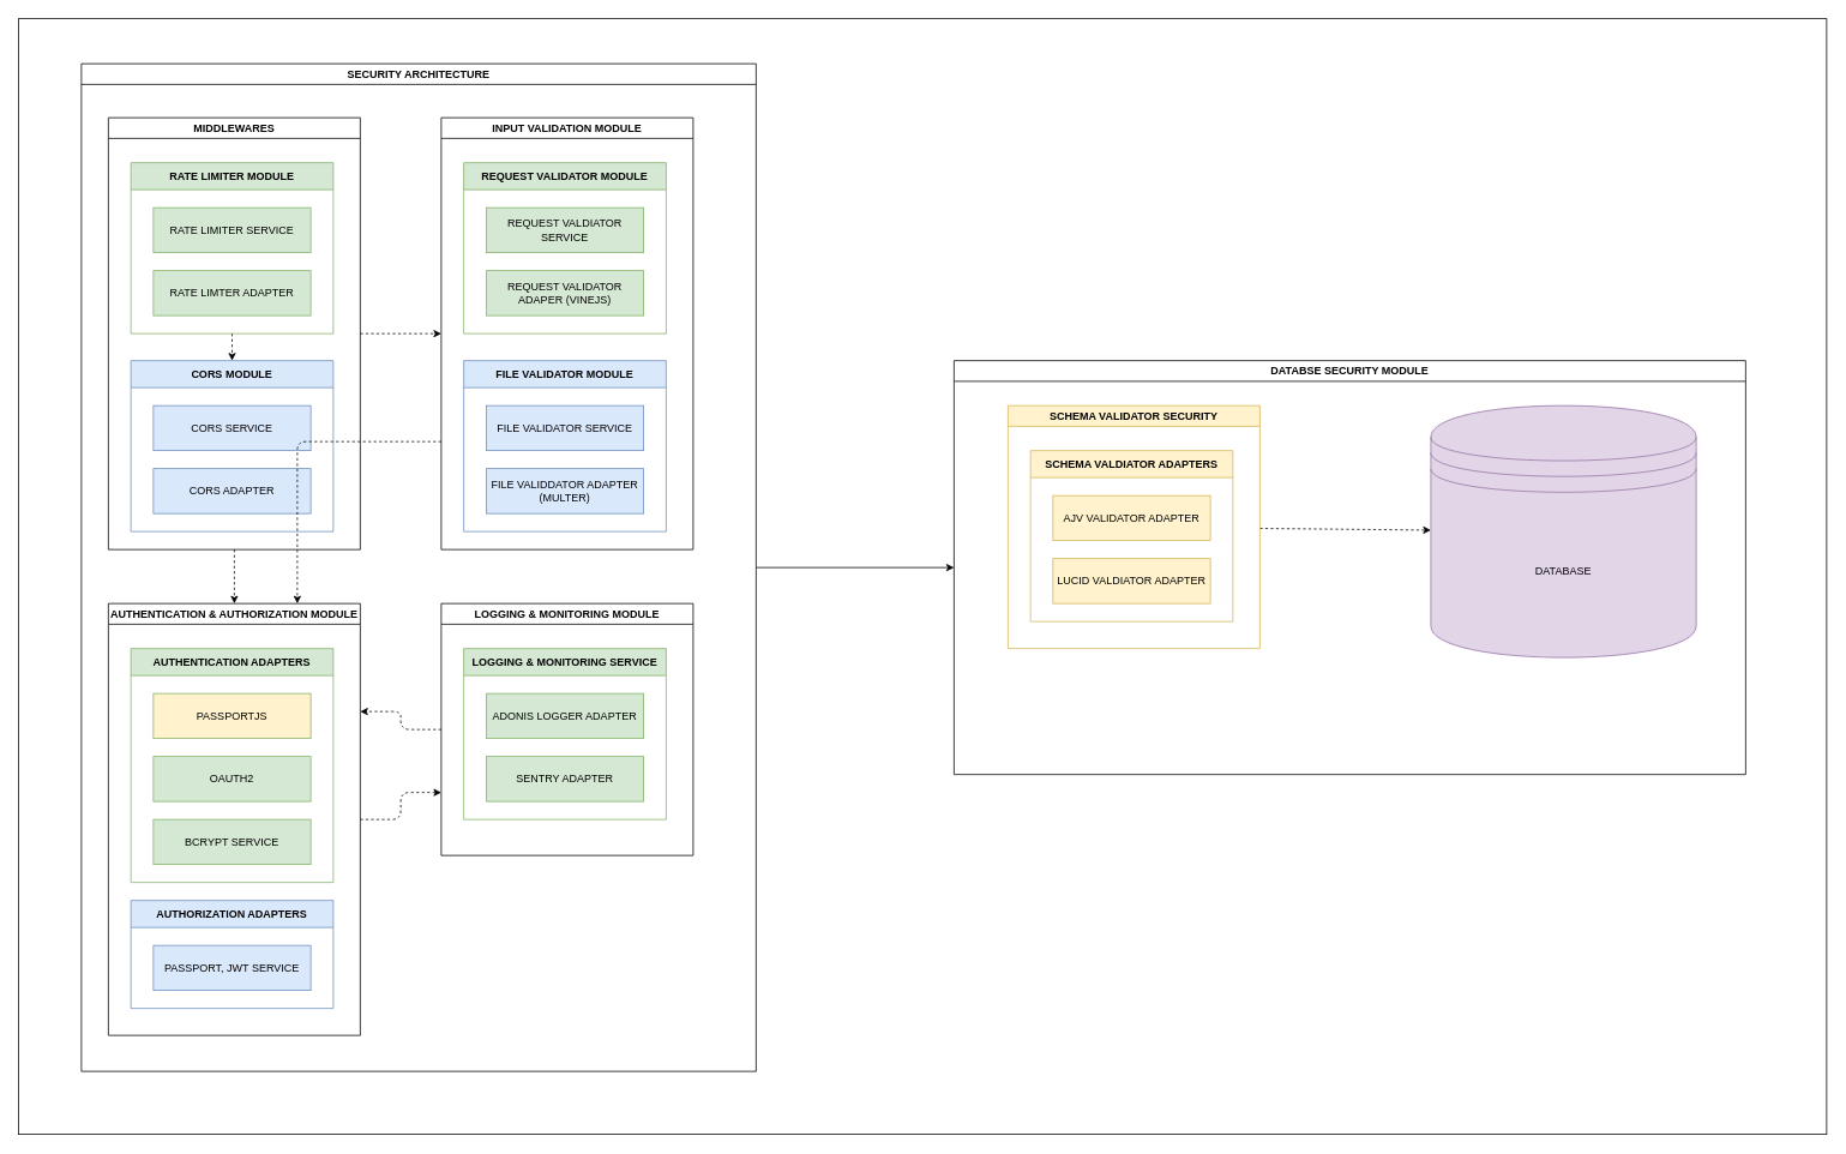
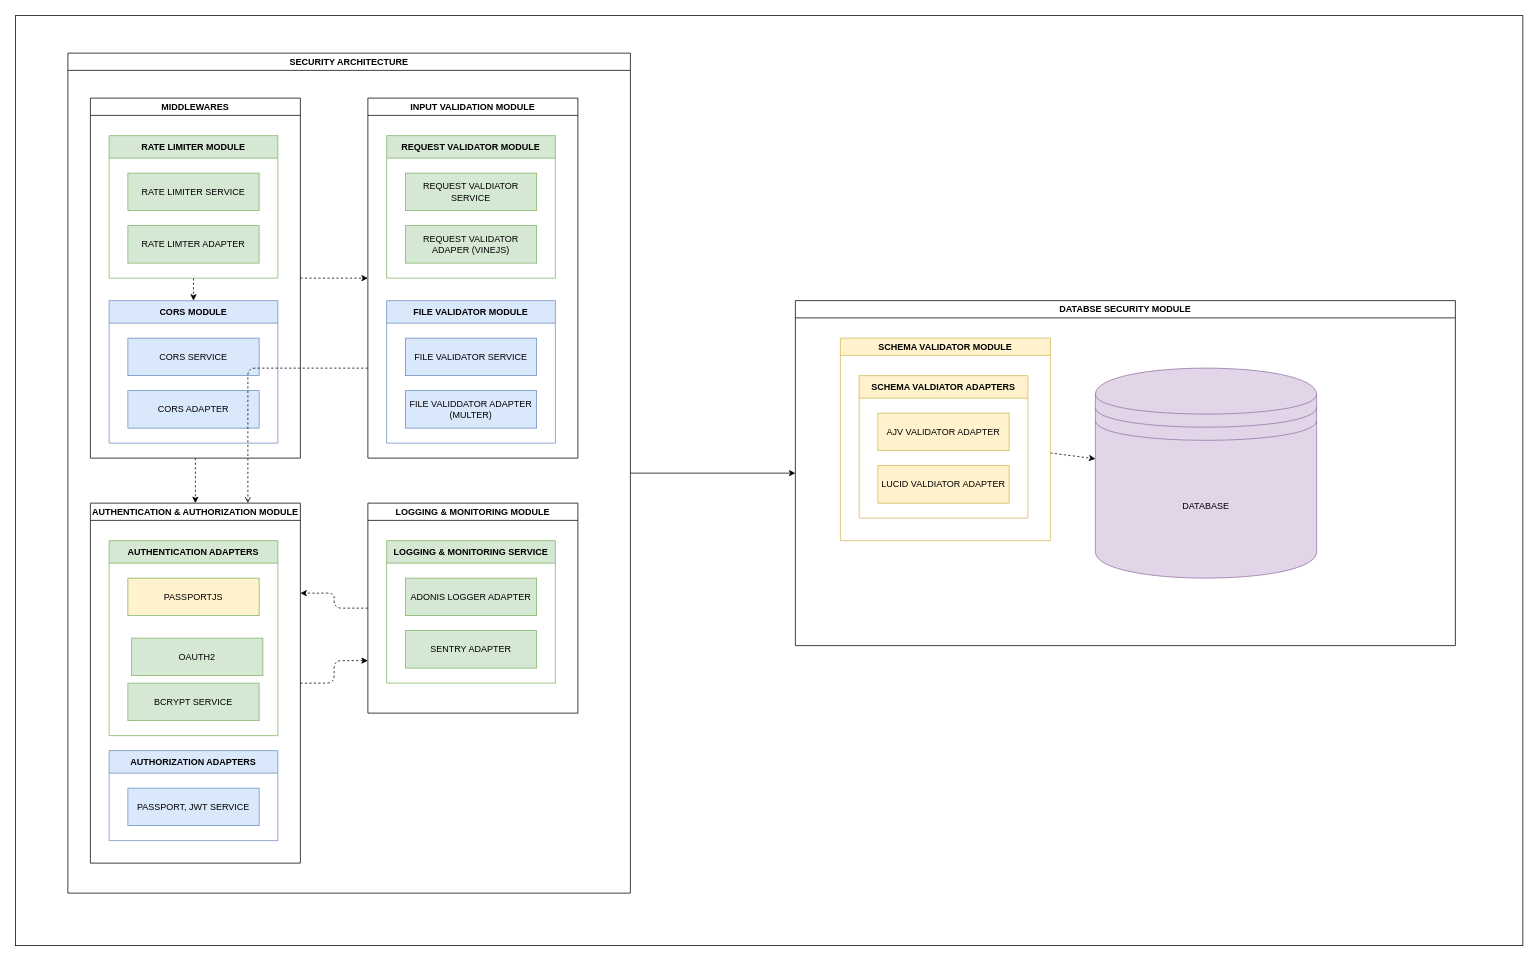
- <mxCell id="38" value="SCHEMA VALIDATOR SECURITY" style="swimlane;startSize=23;fillColor=#fff2cc;strokeColor=#d6b656;" vertex="1" parent="36"><mxGeometry x="60" y="50" width="280" height="270" as="geometry" /></mxCell>
+ <mxCell id="38" value="SCHEMA VALIDATOR MODULE" style="swimlane;startSize=23;fillColor=#fff2cc;strokeColor=#d6b656;" vertex="1" parent="36"><mxGeometry x="60" y="50" width="280" height="270" as="geometry" /></mxCell>
- <mxCell id="42" value="DATABASE" style="shape=datastore;whiteSpace=wrap;html=1;fillColor=#e1d5e7;strokeColor=#9673a6;" vertex="1" parent="36"><mxGeometry x="530" y="50" width="295" height="280" as="geometry" /></mxCell>
+ <mxCell id="42" value="DATABASE" style="shape=datastore;whiteSpace=wrap;html=1;fillColor=#e1d5e7;strokeColor=#9673a6;" vertex="1" parent="36"><mxGeometry x="400" y="90" width="295" height="280" as="geometry" /></mxCell>
- <mxCell id="15" style="edgeStyle=orthogonalEdgeStyle;html=1;exitX=0;exitY=0.75;exitDx=0;exitDy=0;entryX=0.75;entryY=0;entryDx=0;entryDy=0;dashed=1;" edge="1" parent="4" source="16" target="24"><mxGeometry relative="1" as="geometry" /></mxCell>
+ <mxCell id="15" style="edgeStyle=orthogonalEdgeStyle;html=1;exitX=0;exitY=0.75;exitDx=0;exitDy=0;entryX=0.75;entryY=0;entryDx=0;entryDy=0;dashed=1;endArrow=open;" edge="1" parent="4" source="16" target="24"><mxGeometry relative="1" as="geometry" /></mxCell>
- <mxCell id="27" value="OAUTH2" style="whiteSpace=wrap;html=1;align=center;treeFolding=1;treeMoving=1;newEdgeStyle={&quot;edgeStyle&quot;:&quot;elbowEdgeStyle&quot;,&quot;startArrow&quot;:&quot;none&quot;,&quot;endArrow&quot;:&quot;none&quot;};fillColor=#d5e8d4;strokeColor=#82b366;" vertex="1" parent="25"><mxGeometry x="25" y="120" width="175" height="50" as="geometry" /></mxCell>
+ <mxCell id="27" value="OAUTH2" style="whiteSpace=wrap;html=1;align=center;treeFolding=1;treeMoving=1;newEdgeStyle={&quot;edgeStyle&quot;:&quot;elbowEdgeStyle&quot;,&quot;startArrow&quot;:&quot;none&quot;,&quot;endArrow&quot;:&quot;none&quot;};fillColor=#d5e8d4;strokeColor=#82b366;" vertex="1" parent="25"><mxGeometry x="30" y="130" width="175" height="50" as="geometry" /></mxCell>
